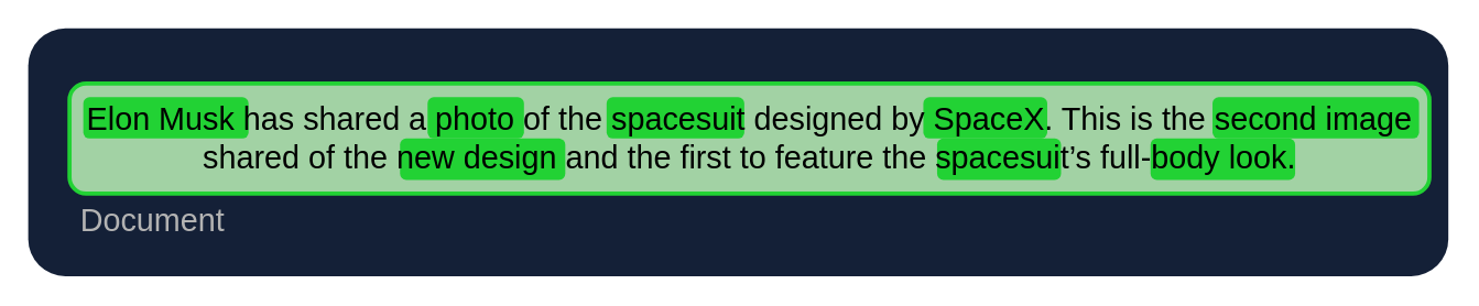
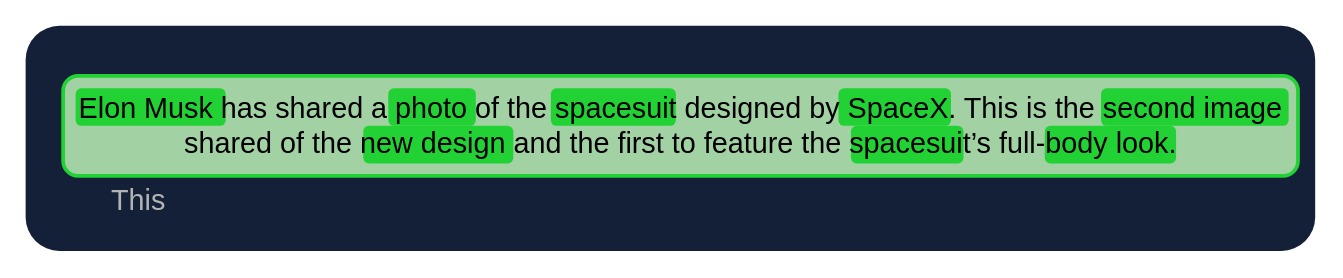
- <mxCell id="5" value="&lt;span style=&quot;color: rgb(179, 179, 179);&quot;&gt;&lt;font style=&quot;font-size: 23px;&quot;&gt;Document&lt;/font&gt;&lt;/span&gt;" style="text;html=1;align=center;verticalAlign=middle;resizable=0;points=[];autosize=1;strokeColor=none;fillColor=none;fontFamily=Helvetica;fontSize=12;fontColor=default;" parent="1" vertex="1"><mxGeometry x="45" y="140" width="130" height="40" as="geometry" /></mxCell>
+ <mxCell id="5" value="&lt;span style=&quot;color: rgb(179, 179, 179);&quot;&gt;&lt;font style=&quot;font-size: 23px;&quot;&gt;This&lt;/font&gt;&lt;/span&gt;" style="text;html=1;align=center;verticalAlign=middle;resizable=0;points=[];autosize=1;strokeColor=none;fillColor=none;fontFamily=Helvetica;fontSize=12;fontColor=default;" parent="1" vertex="1"><mxGeometry x="45" y="140" width="130" height="40" as="geometry" /></mxCell>
